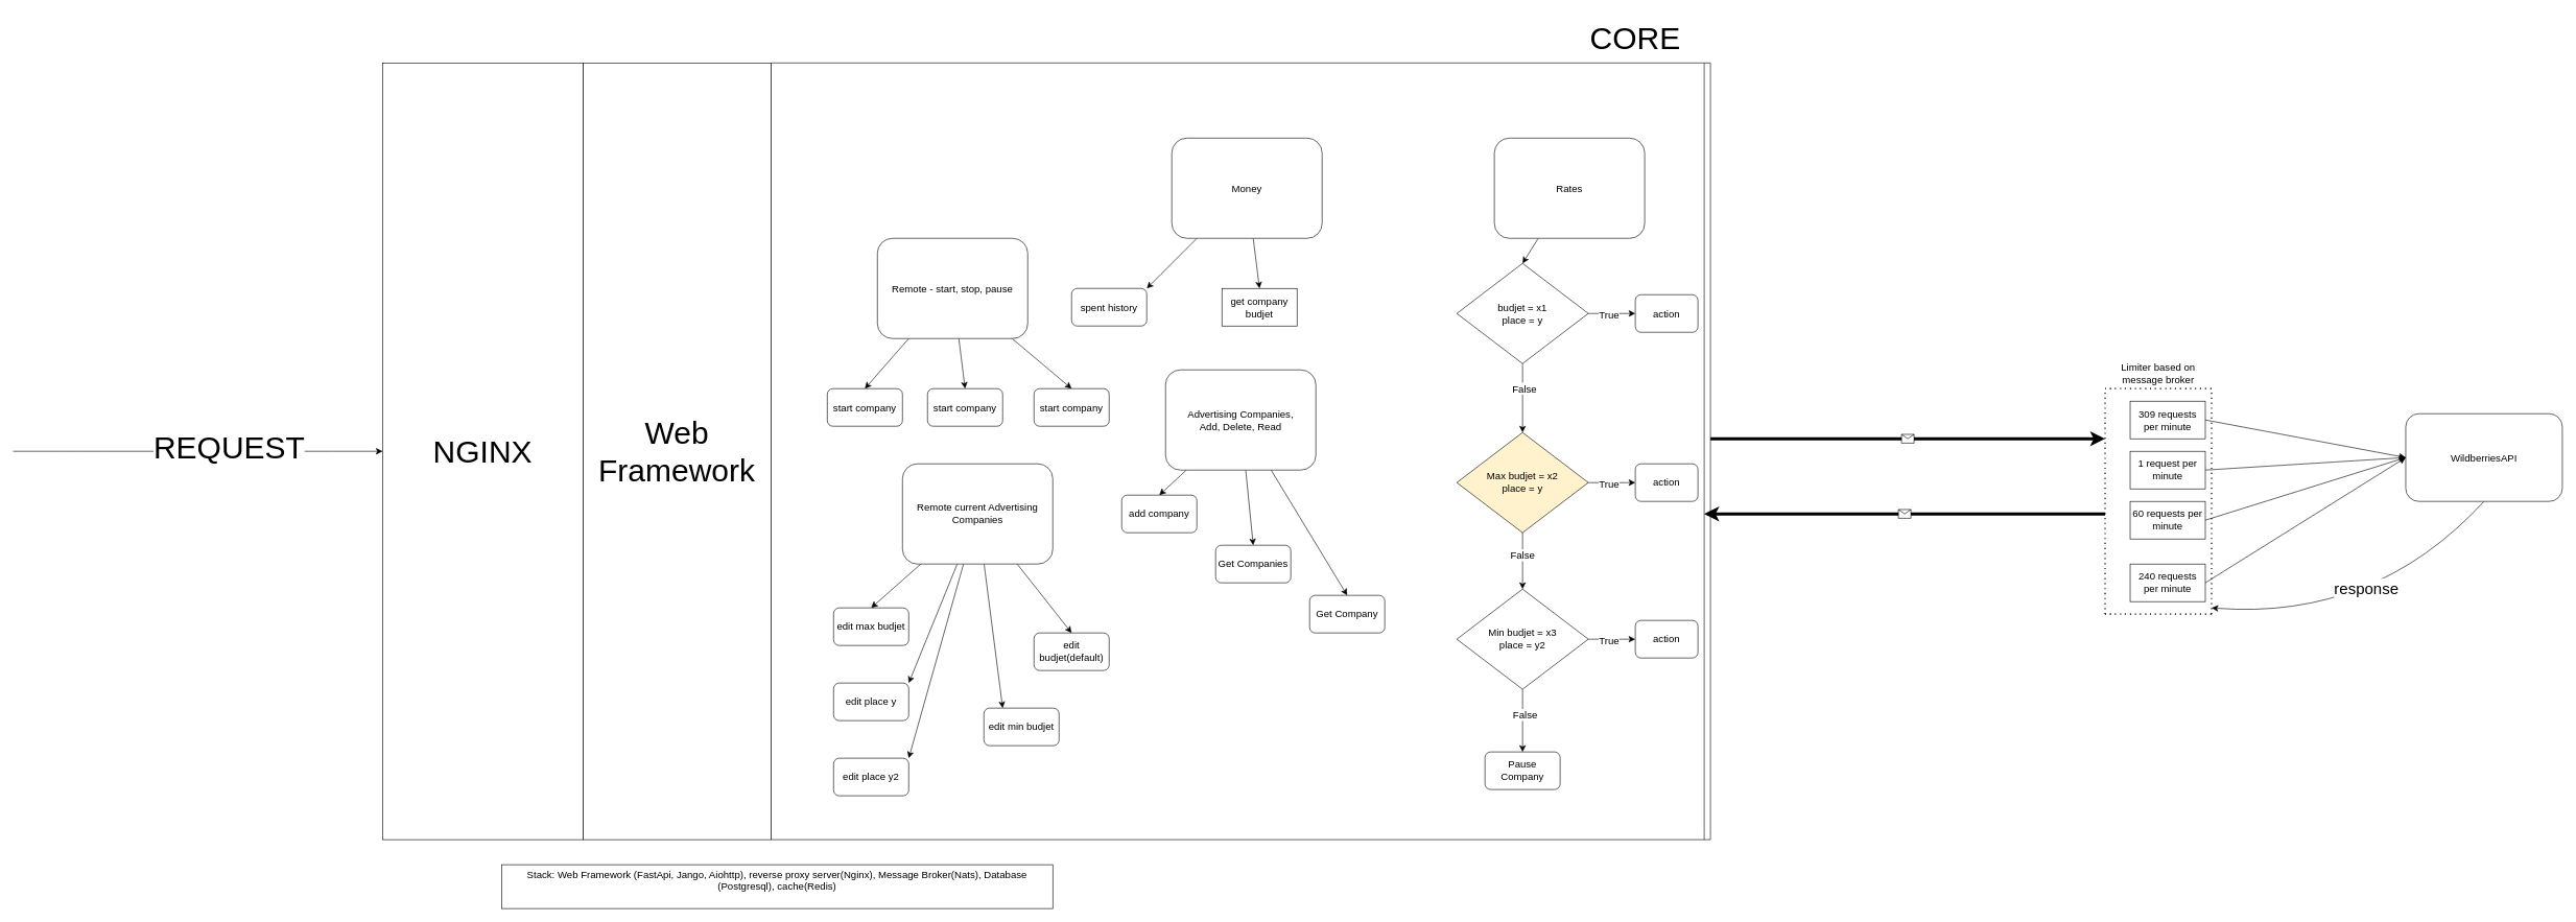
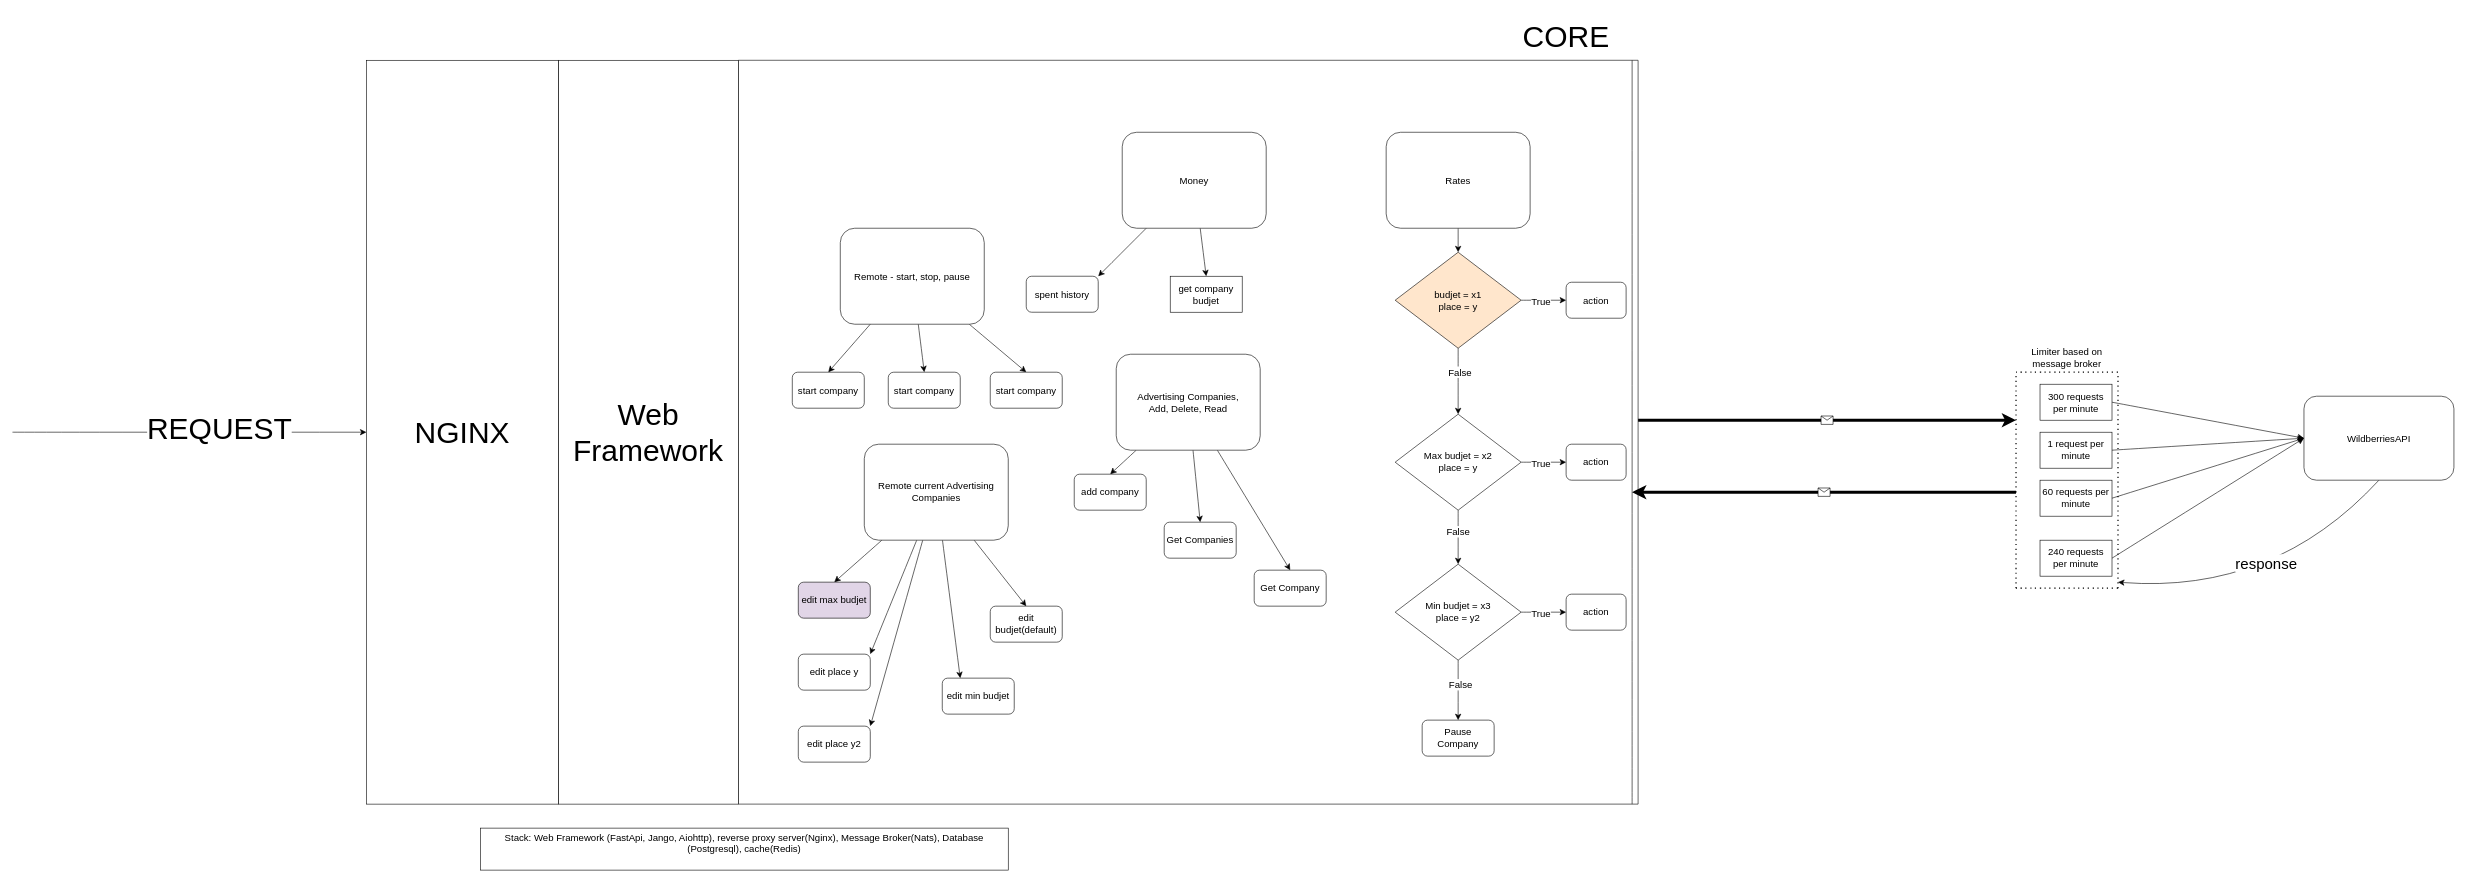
- <mxCell id="10" value="Rates" style="rounded=1;whiteSpace=wrap;html=1;fontSize=16;" vertex="1" parent="1"><mxGeometry x="2385" y="220" width="240" height="160" as="geometry" /></mxCell>
+ <mxCell id="10" value="Rates" style="rounded=1;whiteSpace=wrap;html=1;fontSize=16;" vertex="1" parent="1"><mxGeometry x="2310" y="220" width="240" height="160" as="geometry" /></mxCell>
- <mxCell id="38" value="budjet = x1&lt;br&gt;place = y" style="rhombus;whiteSpace=wrap;html=1;fontSize=16;" vertex="1" parent="1"><mxGeometry x="2325" y="420" width="210" height="160" as="geometry" /></mxCell>
+ <mxCell id="38" value="budjet = x1&lt;br&gt;place = y" style="rhombus;whiteSpace=wrap;html=1;fontSize=16;fillColor=#ffe6cc;" vertex="1" parent="1"><mxGeometry x="2325" y="420" width="210" height="160" as="geometry" /></mxCell>
- <mxCell id="25" value="309 requests per minute" style="rounded=0;whiteSpace=wrap;html=1;fontSize=16;" vertex="1" parent="1"><mxGeometry x="3400" y="640" width="120" height="60" as="geometry" /></mxCell>
+ <mxCell id="25" value="300 requests per minute" style="rounded=0;whiteSpace=wrap;html=1;fontSize=16;" vertex="1" parent="1"><mxGeometry x="3400" y="640" width="120" height="60" as="geometry" /></mxCell>
- <mxCell id="41" value="Max budjet = x2&lt;br&gt;place = y" style="rhombus;whiteSpace=wrap;html=1;fontSize=16;fillColor=#fff2cc;" vertex="1" parent="1"><mxGeometry x="2325" y="690" width="210" height="160" as="geometry" /></mxCell>
+ <mxCell id="41" value="Max budjet = x2&lt;br&gt;place = y" style="rhombus;whiteSpace=wrap;html=1;fontSize=16;" vertex="1" parent="1"><mxGeometry x="2325" y="690" width="210" height="160" as="geometry" /></mxCell>
- <mxCell id="55" value="edit max budjet" style="rounded=1;whiteSpace=wrap;html=1;fontSize=16;" vertex="1" parent="1"><mxGeometry x="1330" y="970" width="120" height="60" as="geometry" /></mxCell>
+ <mxCell id="55" value="edit max budjet" style="rounded=1;whiteSpace=wrap;html=1;fontSize=16;fillColor=#e1d5e7;" vertex="1" parent="1"><mxGeometry x="1330" y="970" width="120" height="60" as="geometry" /></mxCell>
